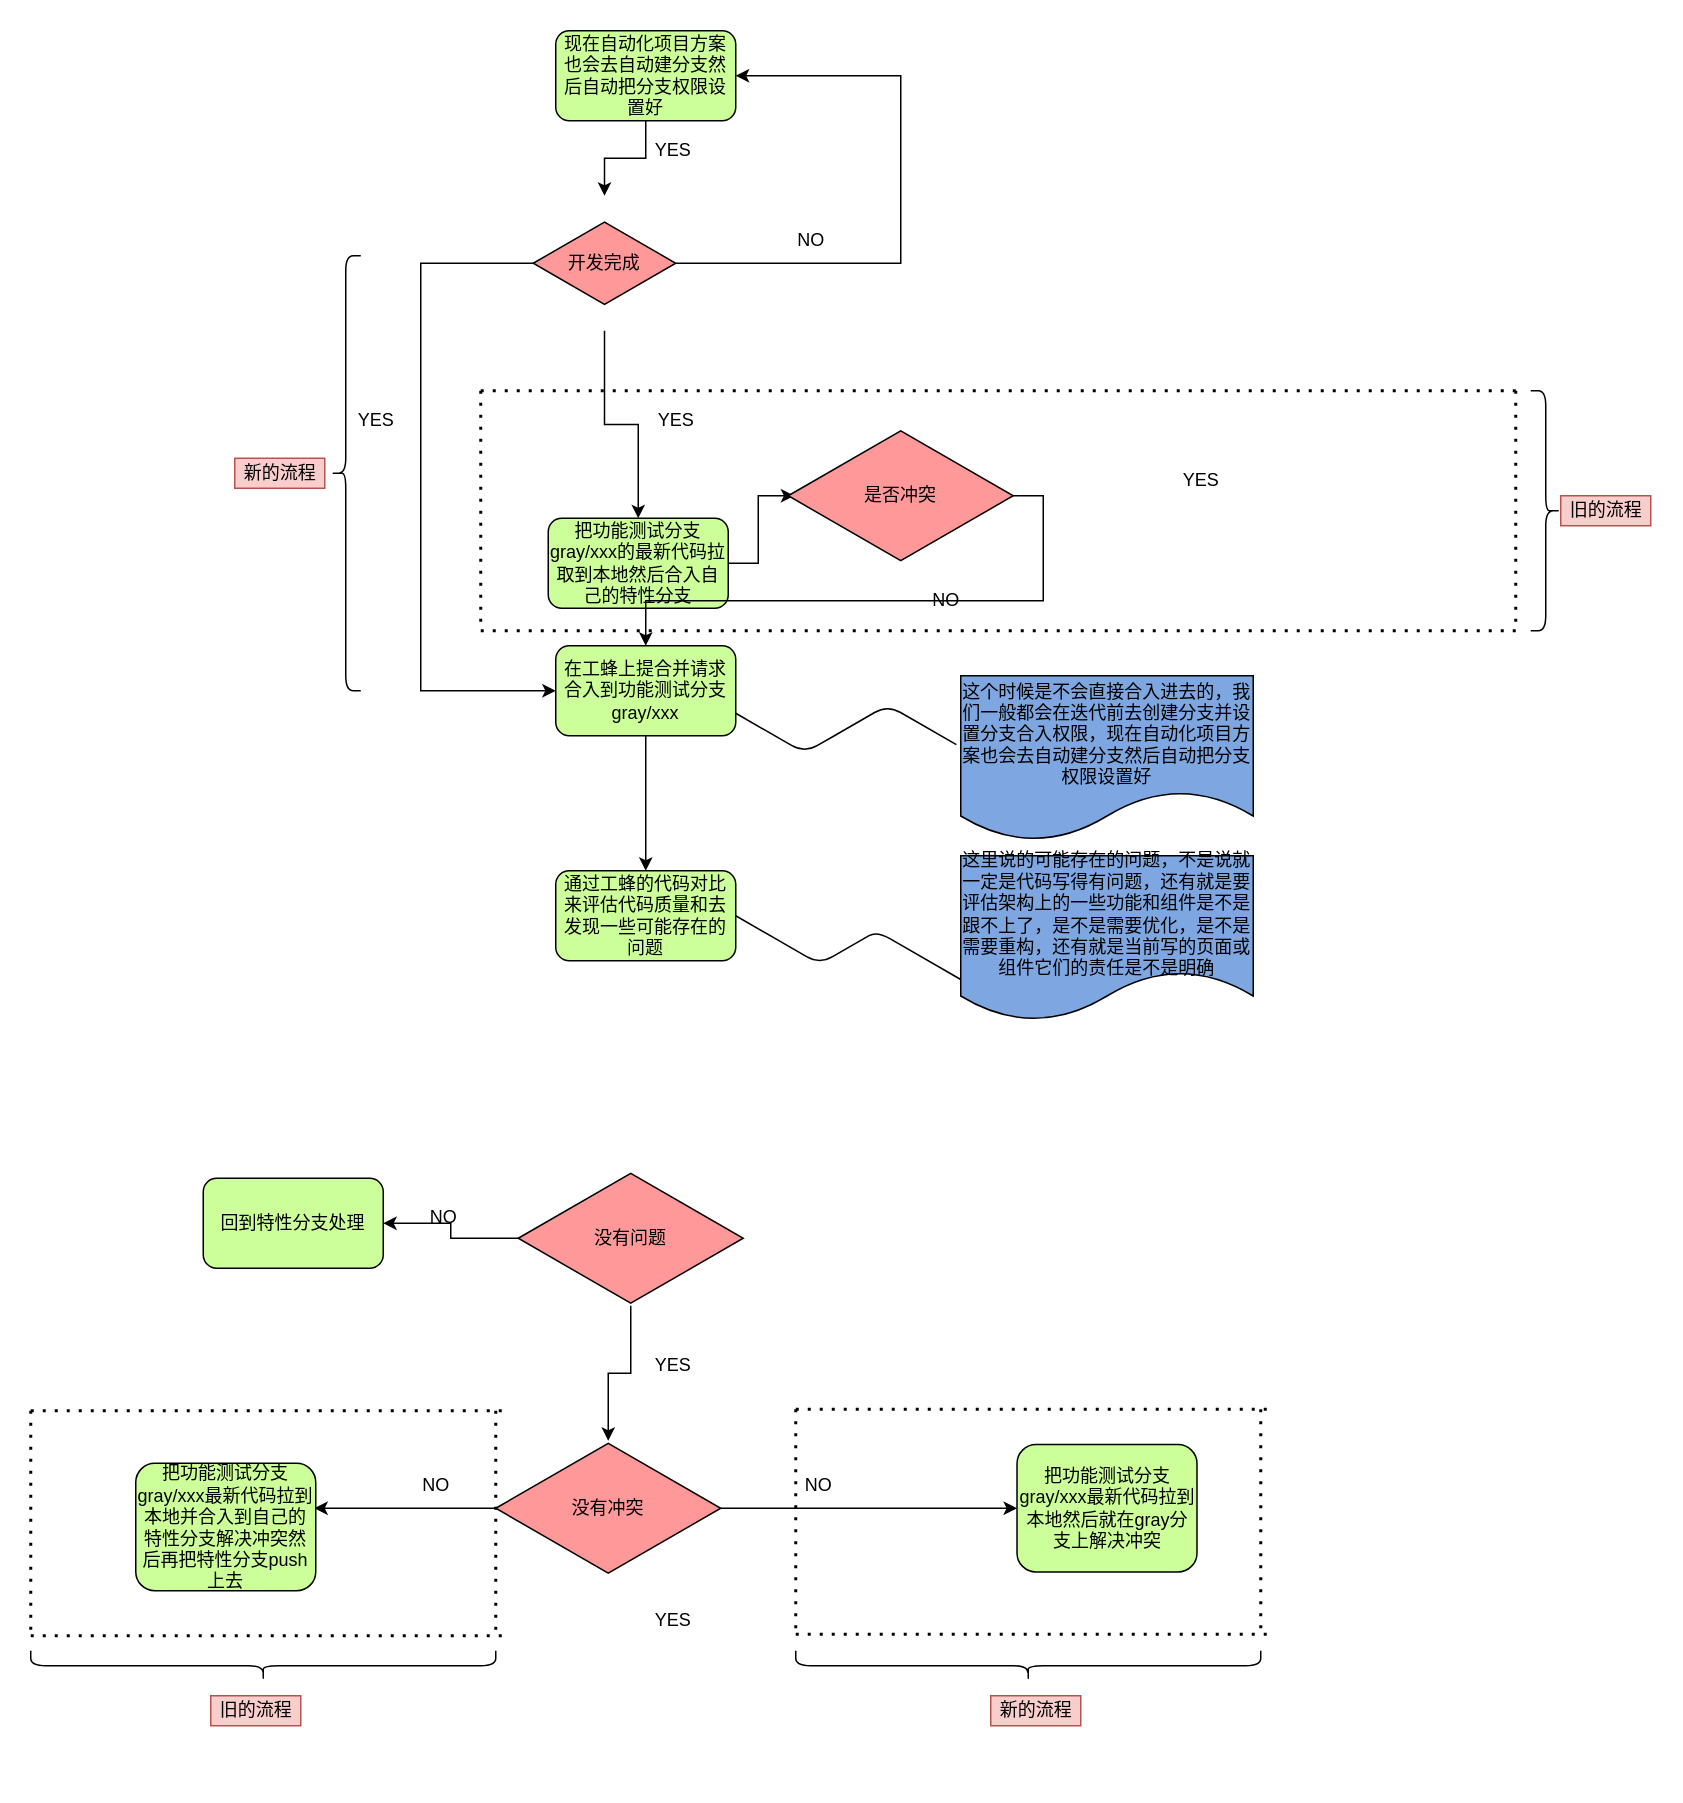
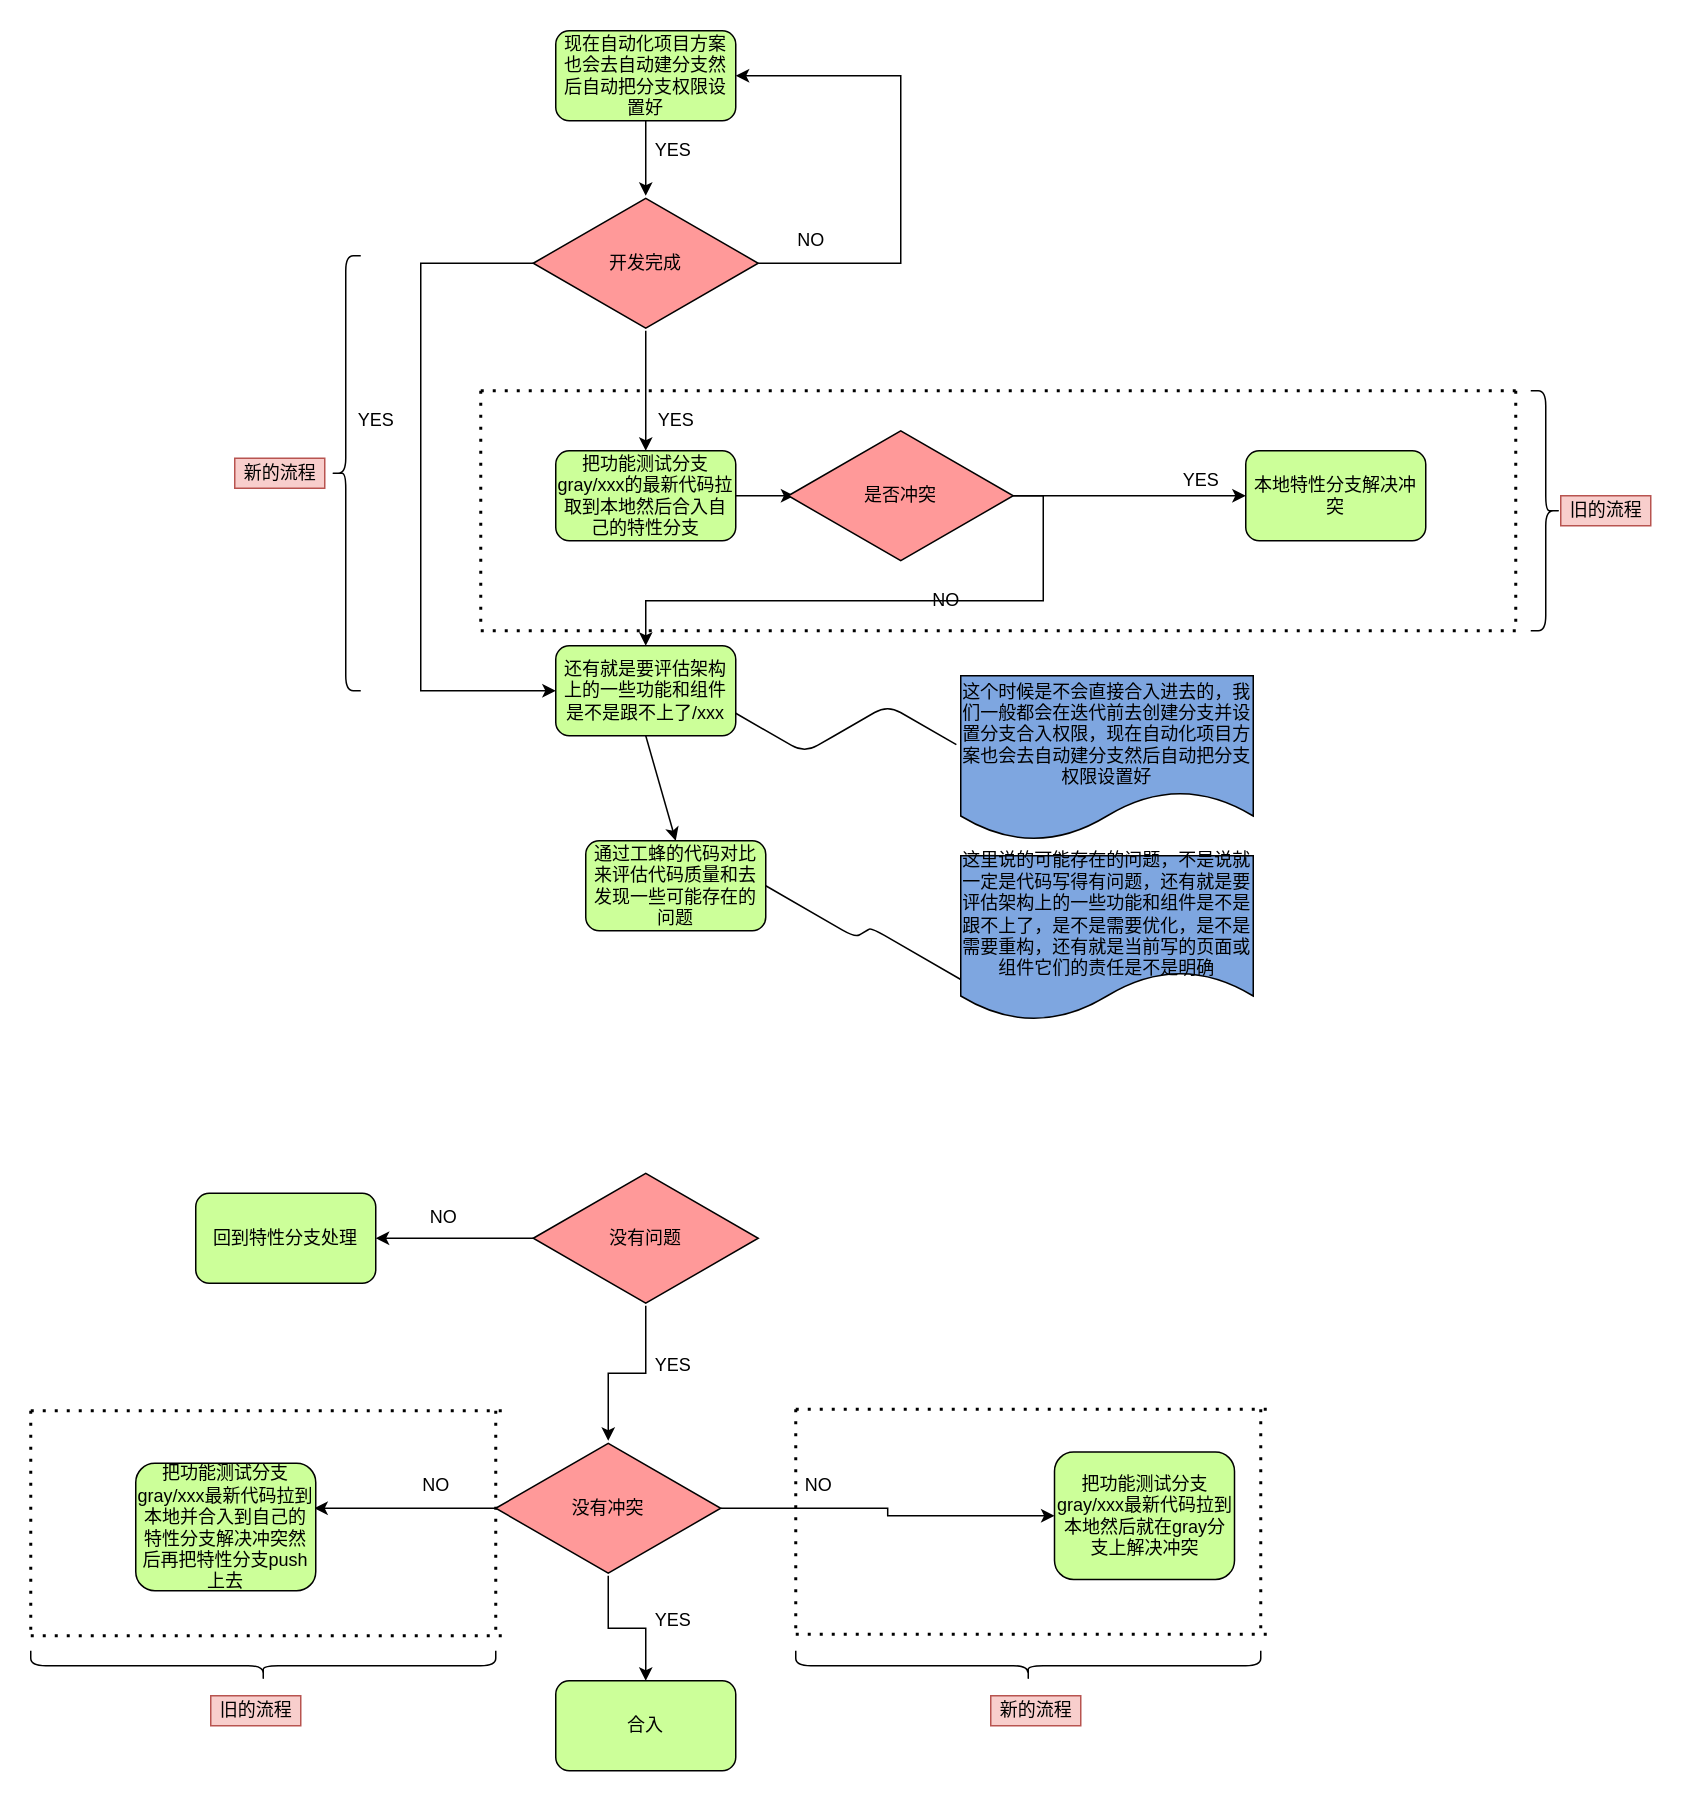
- <mxCell id="7" value="开发完成" style="html=1;whiteSpace=wrap;aspect=fixed;shape=isoRectangle;fillColor=#FF9999;" vertex="1" parent="1"><mxGeometry x="355" y="130" width="95" height="90" as="geometry" /></mxCell>
+ <mxCell id="7" value="开发完成" style="html=1;whiteSpace=wrap;aspect=fixed;shape=isoRectangle;fillColor=#FF9999;" vertex="1" parent="1"><mxGeometry x="355" y="130" width="150" height="90" as="geometry" /></mxCell>
+ <mxCell id="28" style="edgeStyle=orthogonalEdgeStyle;rounded=0;orthogonalLoop=1;jettySize=auto;html=1;entryX=0;entryY=0.5;entryDx=0;entryDy=0;" edge="1" parent="1" source="30" target="32"><mxGeometry relative="1" as="geometry" /></mxCell>
+ <mxCell id="32" value="本地特性分支解决冲突" style="rounded=1;whiteSpace=wrap;html=1;fillColor=#CCFF99;" vertex="1" parent="1"><mxGeometry x="830" y="300" width="120" height="60" as="geometry" /></mxCell>
- <mxCell id="27" value="把功能测试分支gray/xxx的最新代码拉取到本地然后合入自己的特性分支" style="rounded=1;whiteSpace=wrap;html=1;fillColor=#CCFF99;" vertex="1" parent="1"><mxGeometry x="365" y="345" width="120" height="60" as="geometry" /></mxCell>
+ <mxCell id="27" value="把功能测试分支gray/xxx的最新代码拉取到本地然后合入自己的特性分支" style="rounded=1;whiteSpace=wrap;html=1;fillColor=#CCFF99;" vertex="1" parent="1"><mxGeometry x="370" y="300" width="120" height="60" as="geometry" /></mxCell>
- <mxCell id="10" value="在工蜂上提合并请求合入到功能测试分支gray/xxx" style="rounded=1;whiteSpace=wrap;html=1;fillColor=#CCFF99;" vertex="1" parent="1"><mxGeometry x="370" y="430" width="120" height="60" as="geometry" /></mxCell>
+ <mxCell id="10" value="还有就是要评估架构上的一些功能和组件是不是跟不上了/xxx" style="rounded=1;whiteSpace=wrap;html=1;fillColor=#CCFF99;" vertex="1" parent="1"><mxGeometry x="370" y="430" width="120" height="60" as="geometry" /></mxCell>
- <mxCell id="15" value="通过工蜂的代码对比来评估代码质量和去发现一些可能存在的问题" style="rounded=1;whiteSpace=wrap;html=1;fillColor=#CCFF99;" vertex="1" parent="1"><mxGeometry x="370" y="580" width="120" height="60" as="geometry" /></mxCell>
+ <mxCell id="15" value="通过工蜂的代码对比来评估代码质量和去发现一些可能存在的问题" style="rounded=1;whiteSpace=wrap;html=1;fillColor=#CCFF99;" vertex="1" parent="1"><mxGeometry x="390" y="560" width="120" height="60" as="geometry" /></mxCell>
- <mxCell id="35" value="回到特性分支处理" style="rounded=1;whiteSpace=wrap;html=1;fillColor=#CCFF99;" vertex="1" parent="1"><mxGeometry x="135" y="785" width="120" height="60" as="geometry" /></mxCell>
+ <mxCell id="35" value="回到特性分支处理" style="rounded=1;whiteSpace=wrap;html=1;fillColor=#CCFF99;" vertex="1" parent="1"><mxGeometry x="130" y="795" width="120" height="60" as="geometry" /></mxCell>
- <mxCell id="13" value="没有问题" style="html=1;whiteSpace=wrap;aspect=fixed;shape=isoRectangle;fillColor=#FF9999;" vertex="1" parent="1"><mxGeometry x="345" y="780" width="150" height="90" as="geometry" /></mxCell>
+ <mxCell id="13" value="没有问题" style="html=1;whiteSpace=wrap;aspect=fixed;shape=isoRectangle;fillColor=#FF9999;" vertex="1" parent="1"><mxGeometry x="355" y="780" width="150" height="90" as="geometry" /></mxCell>
- <mxCell id="53" value="把功能测试分支gray/xxx最新代码拉到本地然后就在gray分支上解决冲突" style="rounded=1;whiteSpace=wrap;html=1;fillColor=#CCFF99;" vertex="1" parent="1"><mxGeometry x="677.5" y="962.5" width="120" height="85" as="geometry" /></mxCell>
+ <mxCell id="53" value="把功能测试分支gray/xxx最新代码拉到本地然后就在gray分支上解决冲突" style="rounded=1;whiteSpace=wrap;html=1;fillColor=#CCFF99;" vertex="1" parent="1"><mxGeometry x="702.5" y="967.5" width="120" height="85" as="geometry" /></mxCell>
+ <mxCell id="21" style="edgeStyle=orthogonalEdgeStyle;rounded=0;orthogonalLoop=1;jettySize=auto;html=1;entryX=0.5;entryY=0;entryDx=0;entryDy=0;" edge="1" parent="1" source="23" target="34"><mxGeometry relative="1" as="geometry" /></mxCell>
+ <mxCell id="34" value="合入" style="rounded=1;whiteSpace=wrap;html=1;fillColor=#CCFF99;" vertex="1" parent="1"><mxGeometry x="370" y="1120" width="120" height="60" as="geometry" /></mxCell>
